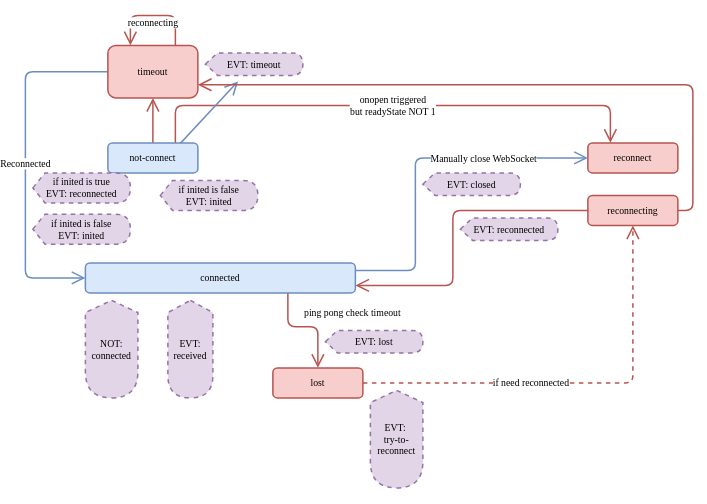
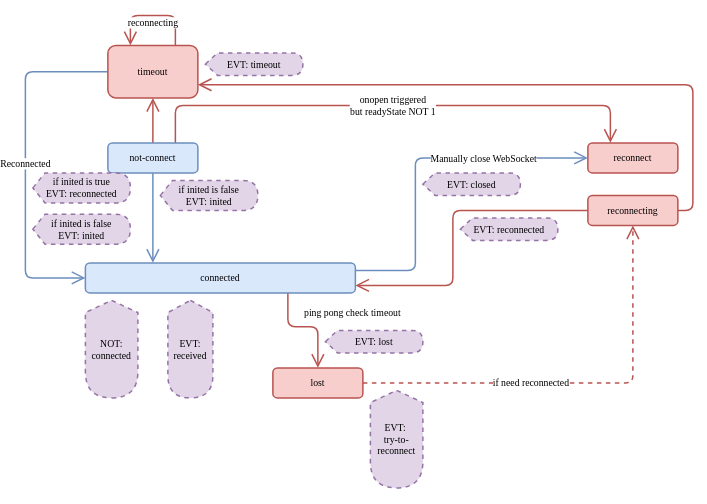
- <mxCell id="3" style="orthogonalLoop=1;jettySize=auto;html=1;exitX=0.5;exitY=1;exitDx=0;exitDy=0;endArrow=open;startSize=14;endSize=14;sourcePerimeterSpacing=8;targetPerimeterSpacing=8;strokeWidth=2;fillColor=#dae8fc;strokeColor=#6c8ebf;fontFamily=Tahoma;fontSize=13;" edge="1" parent="1" source="5" target="29"><mxGeometry relative="1" as="geometry" /></mxCell>
+ <mxCell id="3" style="orthogonalLoop=1;jettySize=auto;html=1;exitX=0.5;exitY=1;exitDx=0;exitDy=0;entryX=0.25;entryY=0;entryDx=0;entryDy=0;endArrow=open;startSize=14;endSize=14;sourcePerimeterSpacing=8;targetPerimeterSpacing=8;strokeWidth=2;fillColor=#dae8fc;strokeColor=#6c8ebf;fontFamily=Tahoma;fontSize=13;" edge="1" parent="1" source="5" target="13"><mxGeometry relative="1" as="geometry" /></mxCell>
